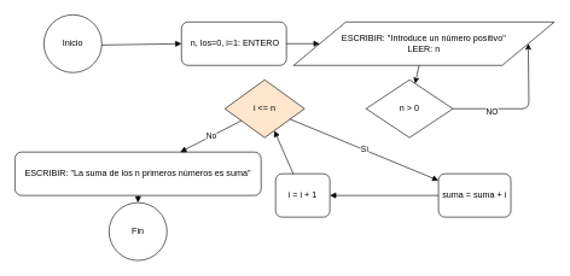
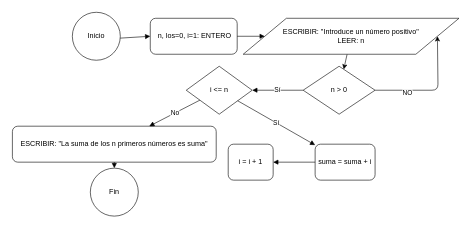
- <mxCell id="2" value="Inicio" style="ellipse;whiteSpace=wrap;html=1;aspect=fixed;" parent="1" vertex="1"><mxGeometry x="60" y="20" width="80" height="80" as="geometry" /></mxCell>
+ <mxCell id="2" value="Inicio" style="ellipse;whiteSpace=wrap;html=1;aspect=fixed;" parent="1" vertex="1"><mxGeometry x="120" y="20" width="80" height="80" as="geometry" /></mxCell>
- <mxCell id="9" value="i &amp;lt;= n" style="rhombus;whiteSpace=wrap;html=1;fillColor=#ffe6cc;" parent="1" vertex="1"><mxGeometry x="310" y="110" width="110" height="80" as="geometry" /></mxCell>
+ <mxCell id="9" value="i &amp;lt;= n" style="rhombus;whiteSpace=wrap;html=1;" parent="1" vertex="1"><mxGeometry x="310" y="110" width="110" height="80" as="geometry" /></mxCell>
+ <mxCell id="16" value="Sí" style="endArrow=block;rounded=1;html=1;exitX=0;exitY=0.5;exitDx=0;exitDy=0;" parent="1" source="8" target="9" edge="1"><mxGeometry relative="1" as="geometry" /></mxCell>
- <mxCell id="20" value="" style="endArrow=block;rounded=1;html=1;" parent="1" source="11" target="9" edge="1"><mxGeometry relative="1" as="geometry" /></mxCell>
- <mxCell id="10" value="suma = suma + i" style="rounded=1;whiteSpace=wrap;html=1;" parent="1" vertex="1"><mxGeometry x="605" y="240" width="100" height="60" as="geometry" /></mxCell>
+ <mxCell id="10" value="suma = suma + i" style="rounded=1;whiteSpace=wrap;html=1;" parent="1" vertex="1"><mxGeometry x="525" y="240" width="100" height="60" as="geometry" /></mxCell>
